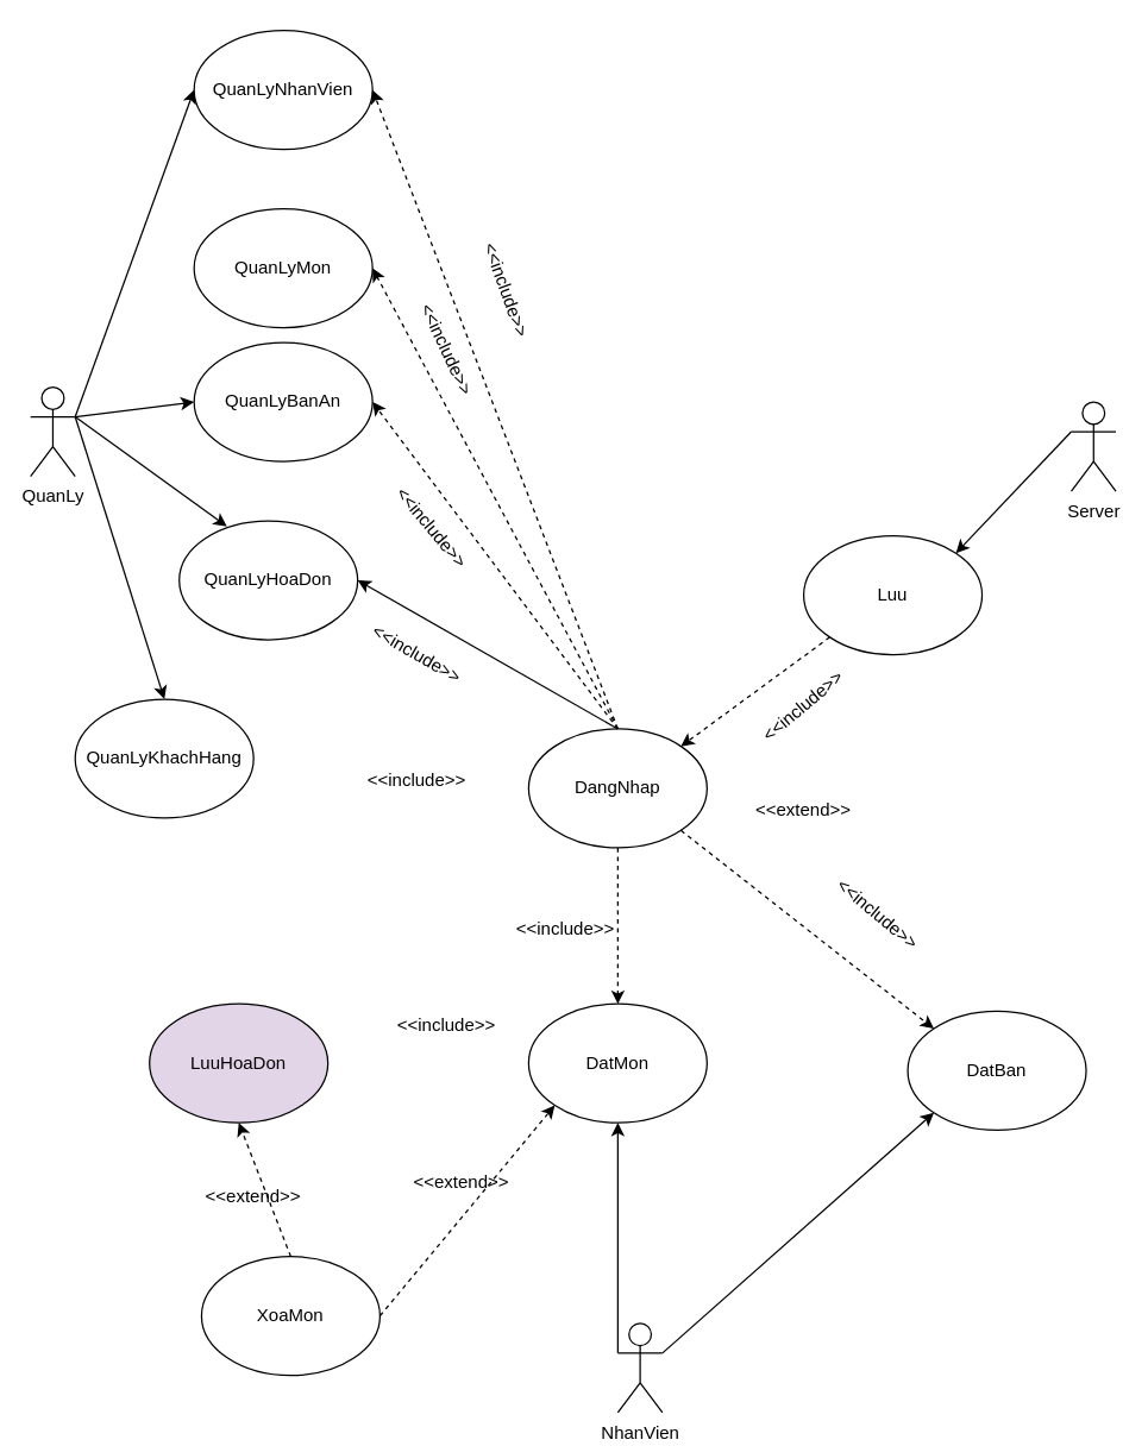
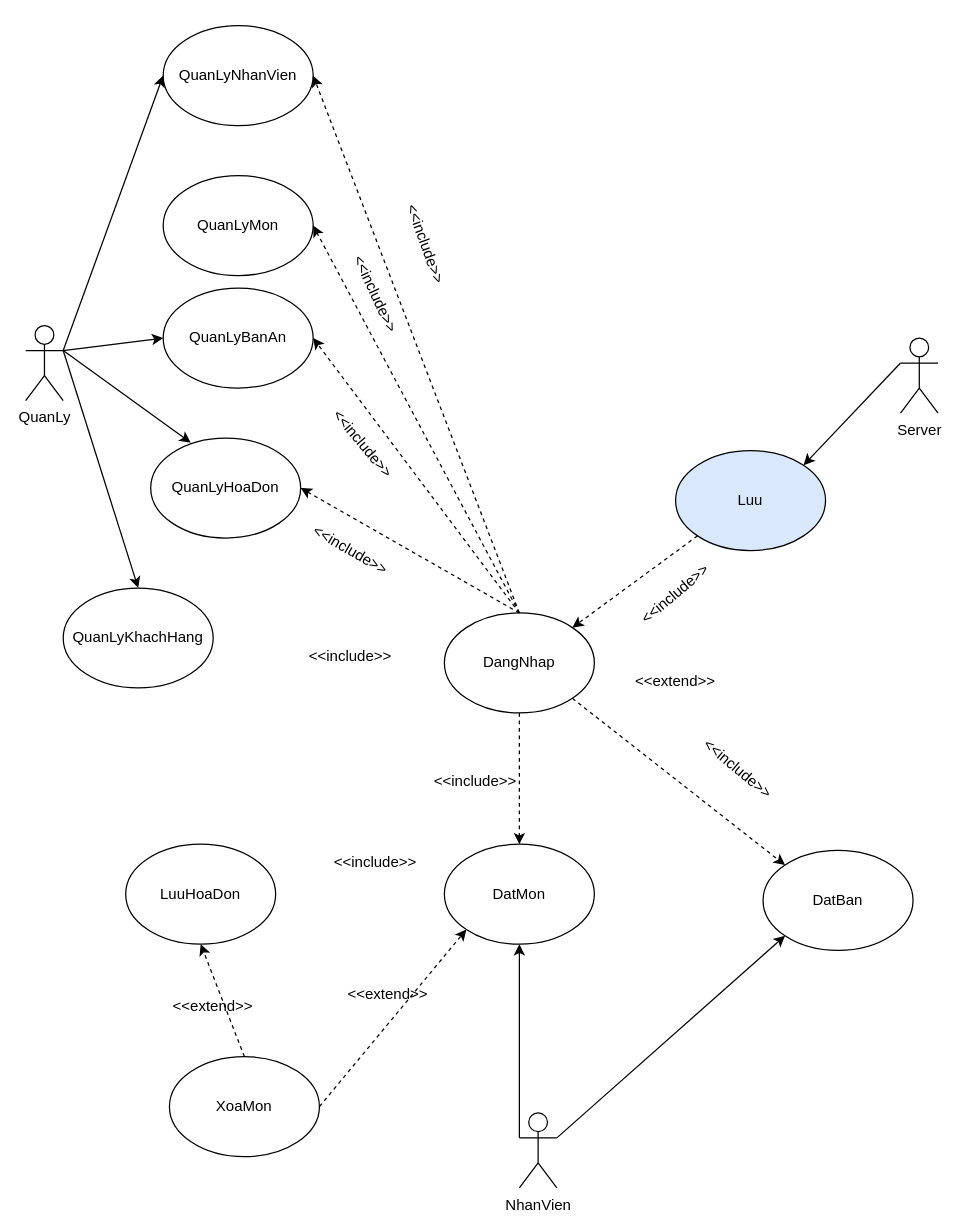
- <mxCell id="13" value="Luu" style="ellipse;whiteSpace=wrap;html=1;" parent="1" vertex="1"><mxGeometry x="540" y="360" width="120" height="80" as="geometry" /></mxCell>
+ <mxCell id="13" value="Luu" style="ellipse;whiteSpace=wrap;html=1;fillColor=#dae8fc;" parent="1" vertex="1"><mxGeometry x="540" y="360" width="120" height="80" as="geometry" /></mxCell>
- <mxCell id="16" value="" style="endArrow=classic;html=1;rounded=0;dashed=0;entryX=1;entryY=0.5;entryDx=0;entryDy=0;exitX=0.5;exitY=0;exitDx=0;exitDy=0;" parent="1" source="9" target="7" edge="1"><mxGeometry width="50" height="50" relative="1" as="geometry"><mxPoint x="370" y="470" as="sourcePoint" /><mxPoint x="300" y="400" as="targetPoint" /></mxGeometry></mxCell>
+ <mxCell id="16" value="" style="endArrow=classic;html=1;rounded=0;dashed=1;entryX=1;entryY=0.5;entryDx=0;entryDy=0;exitX=0.5;exitY=0;exitDx=0;exitDy=0;" parent="1" source="9" target="7" edge="1"><mxGeometry width="50" height="50" relative="1" as="geometry"><mxPoint x="370" y="470" as="sourcePoint" /><mxPoint x="300" y="400" as="targetPoint" /></mxGeometry></mxCell>
- <mxCell id="8" value="LuuHoaDon" style="ellipse;whiteSpace=wrap;html=1;fillColor=#e1d5e7;" parent="1" vertex="1"><mxGeometry x="100" y="675" width="120" height="80" as="geometry" /></mxCell>
+ <mxCell id="8" value="LuuHoaDon" style="ellipse;whiteSpace=wrap;html=1;" parent="1" vertex="1"><mxGeometry x="100" y="675" width="120" height="80" as="geometry" /></mxCell>
